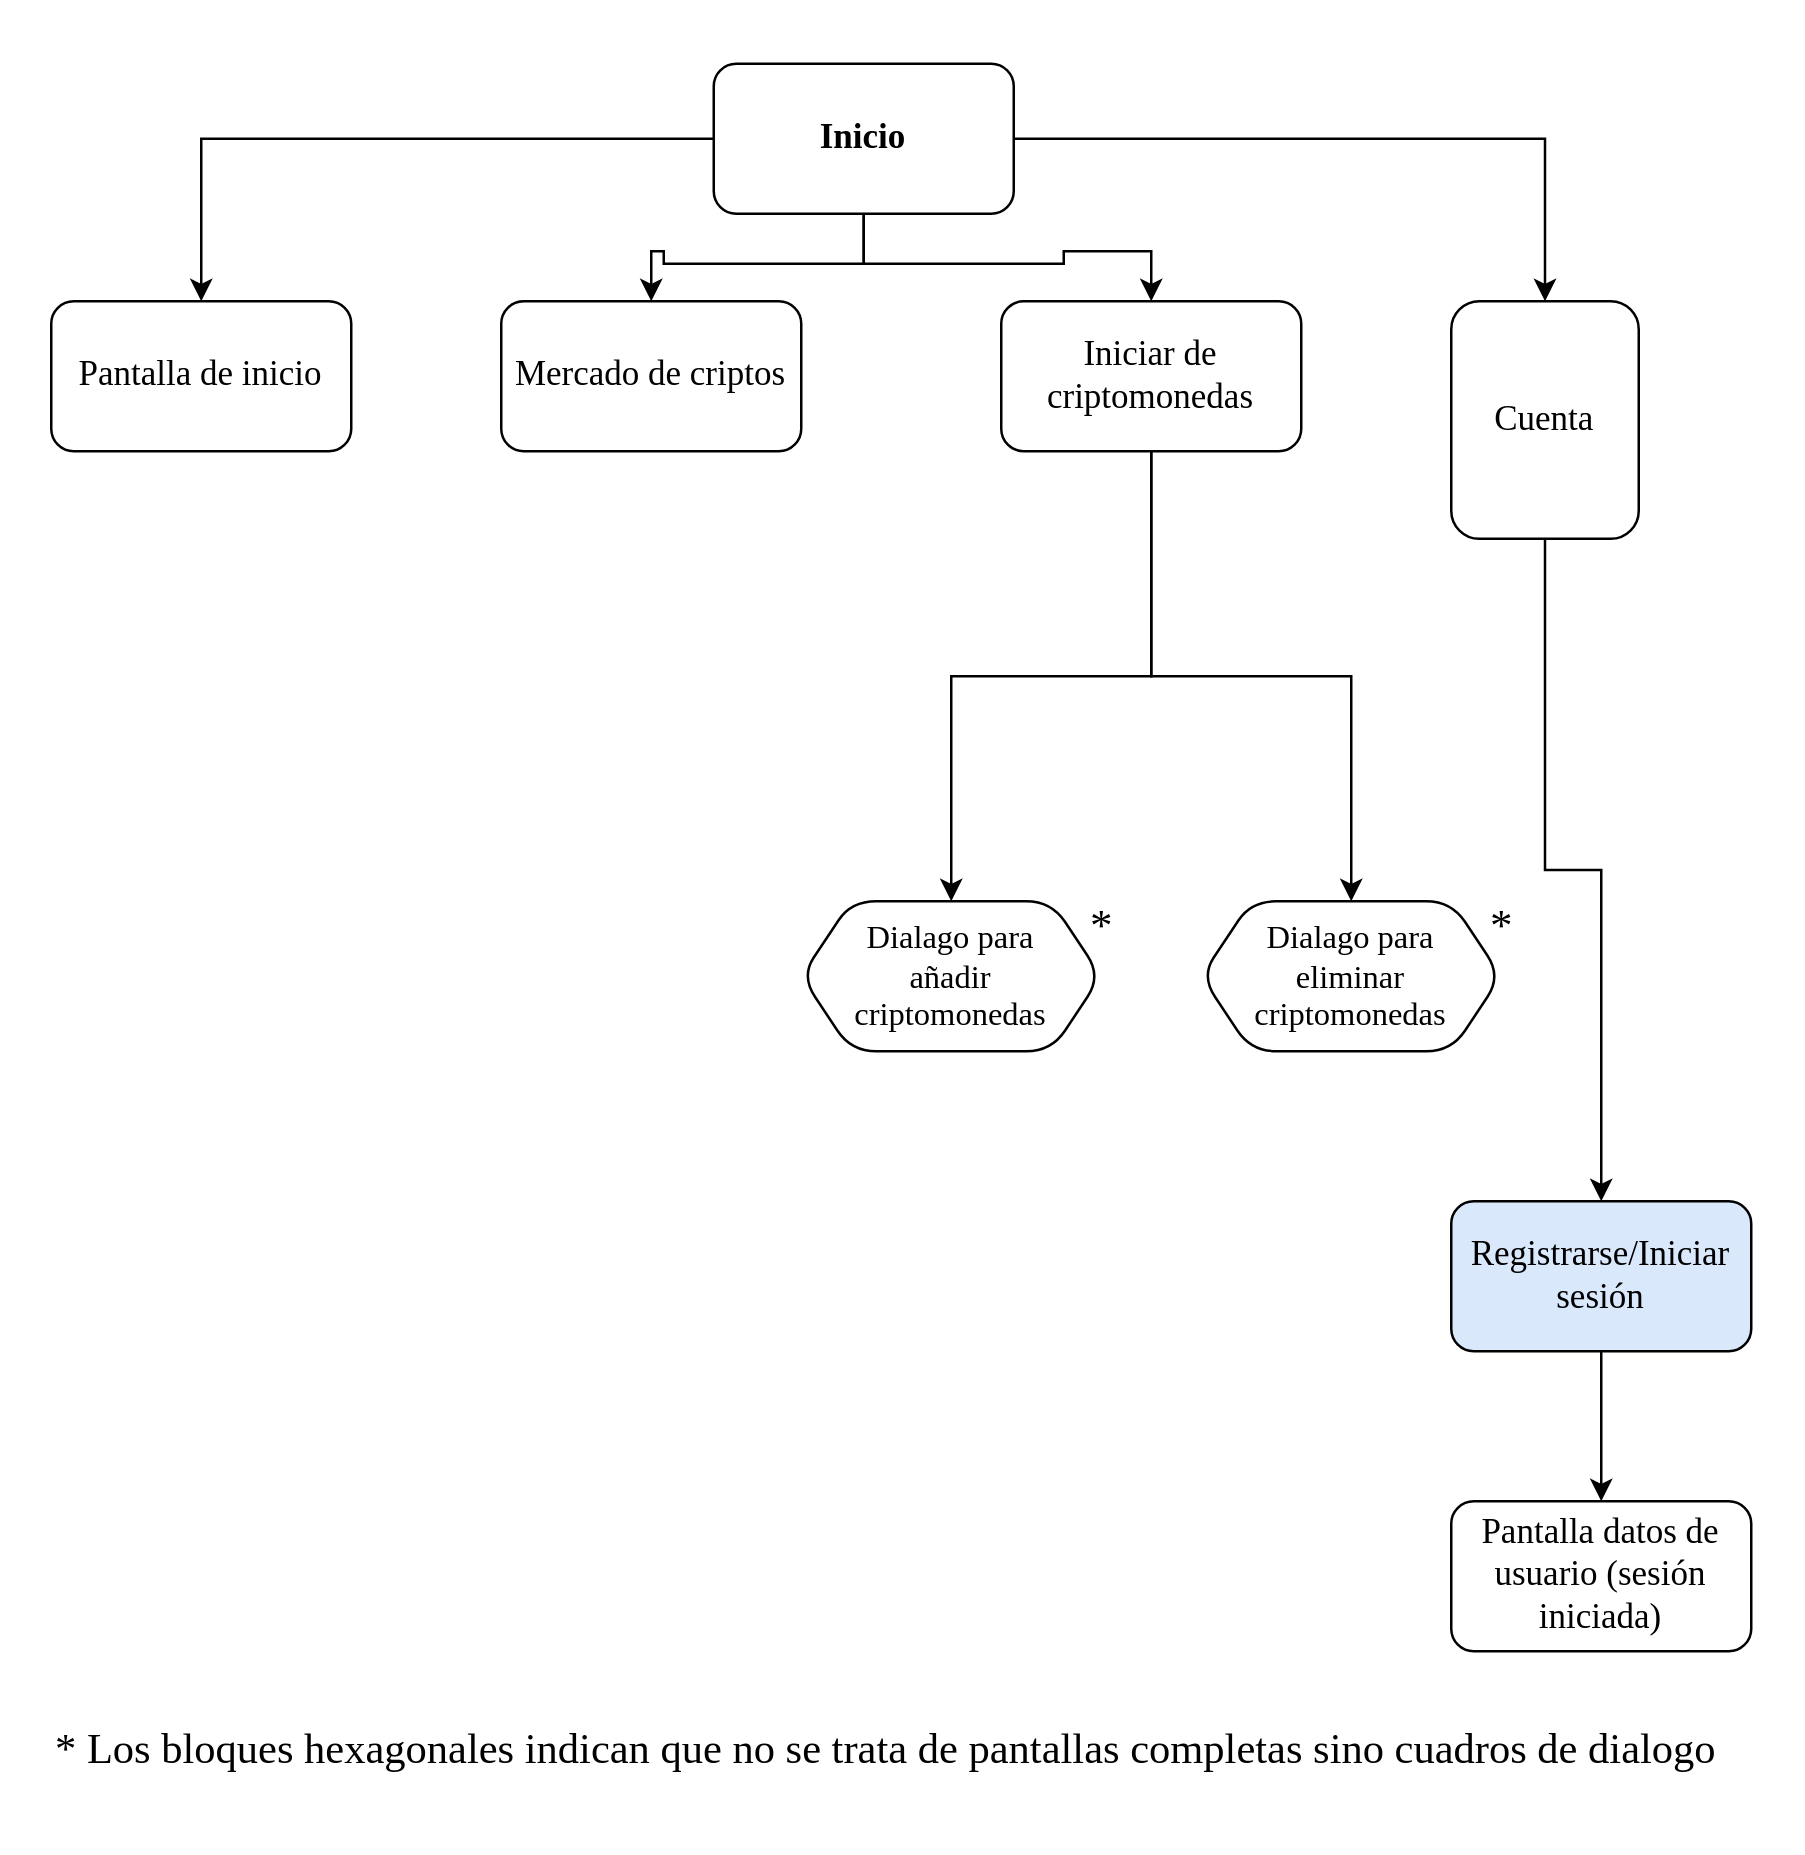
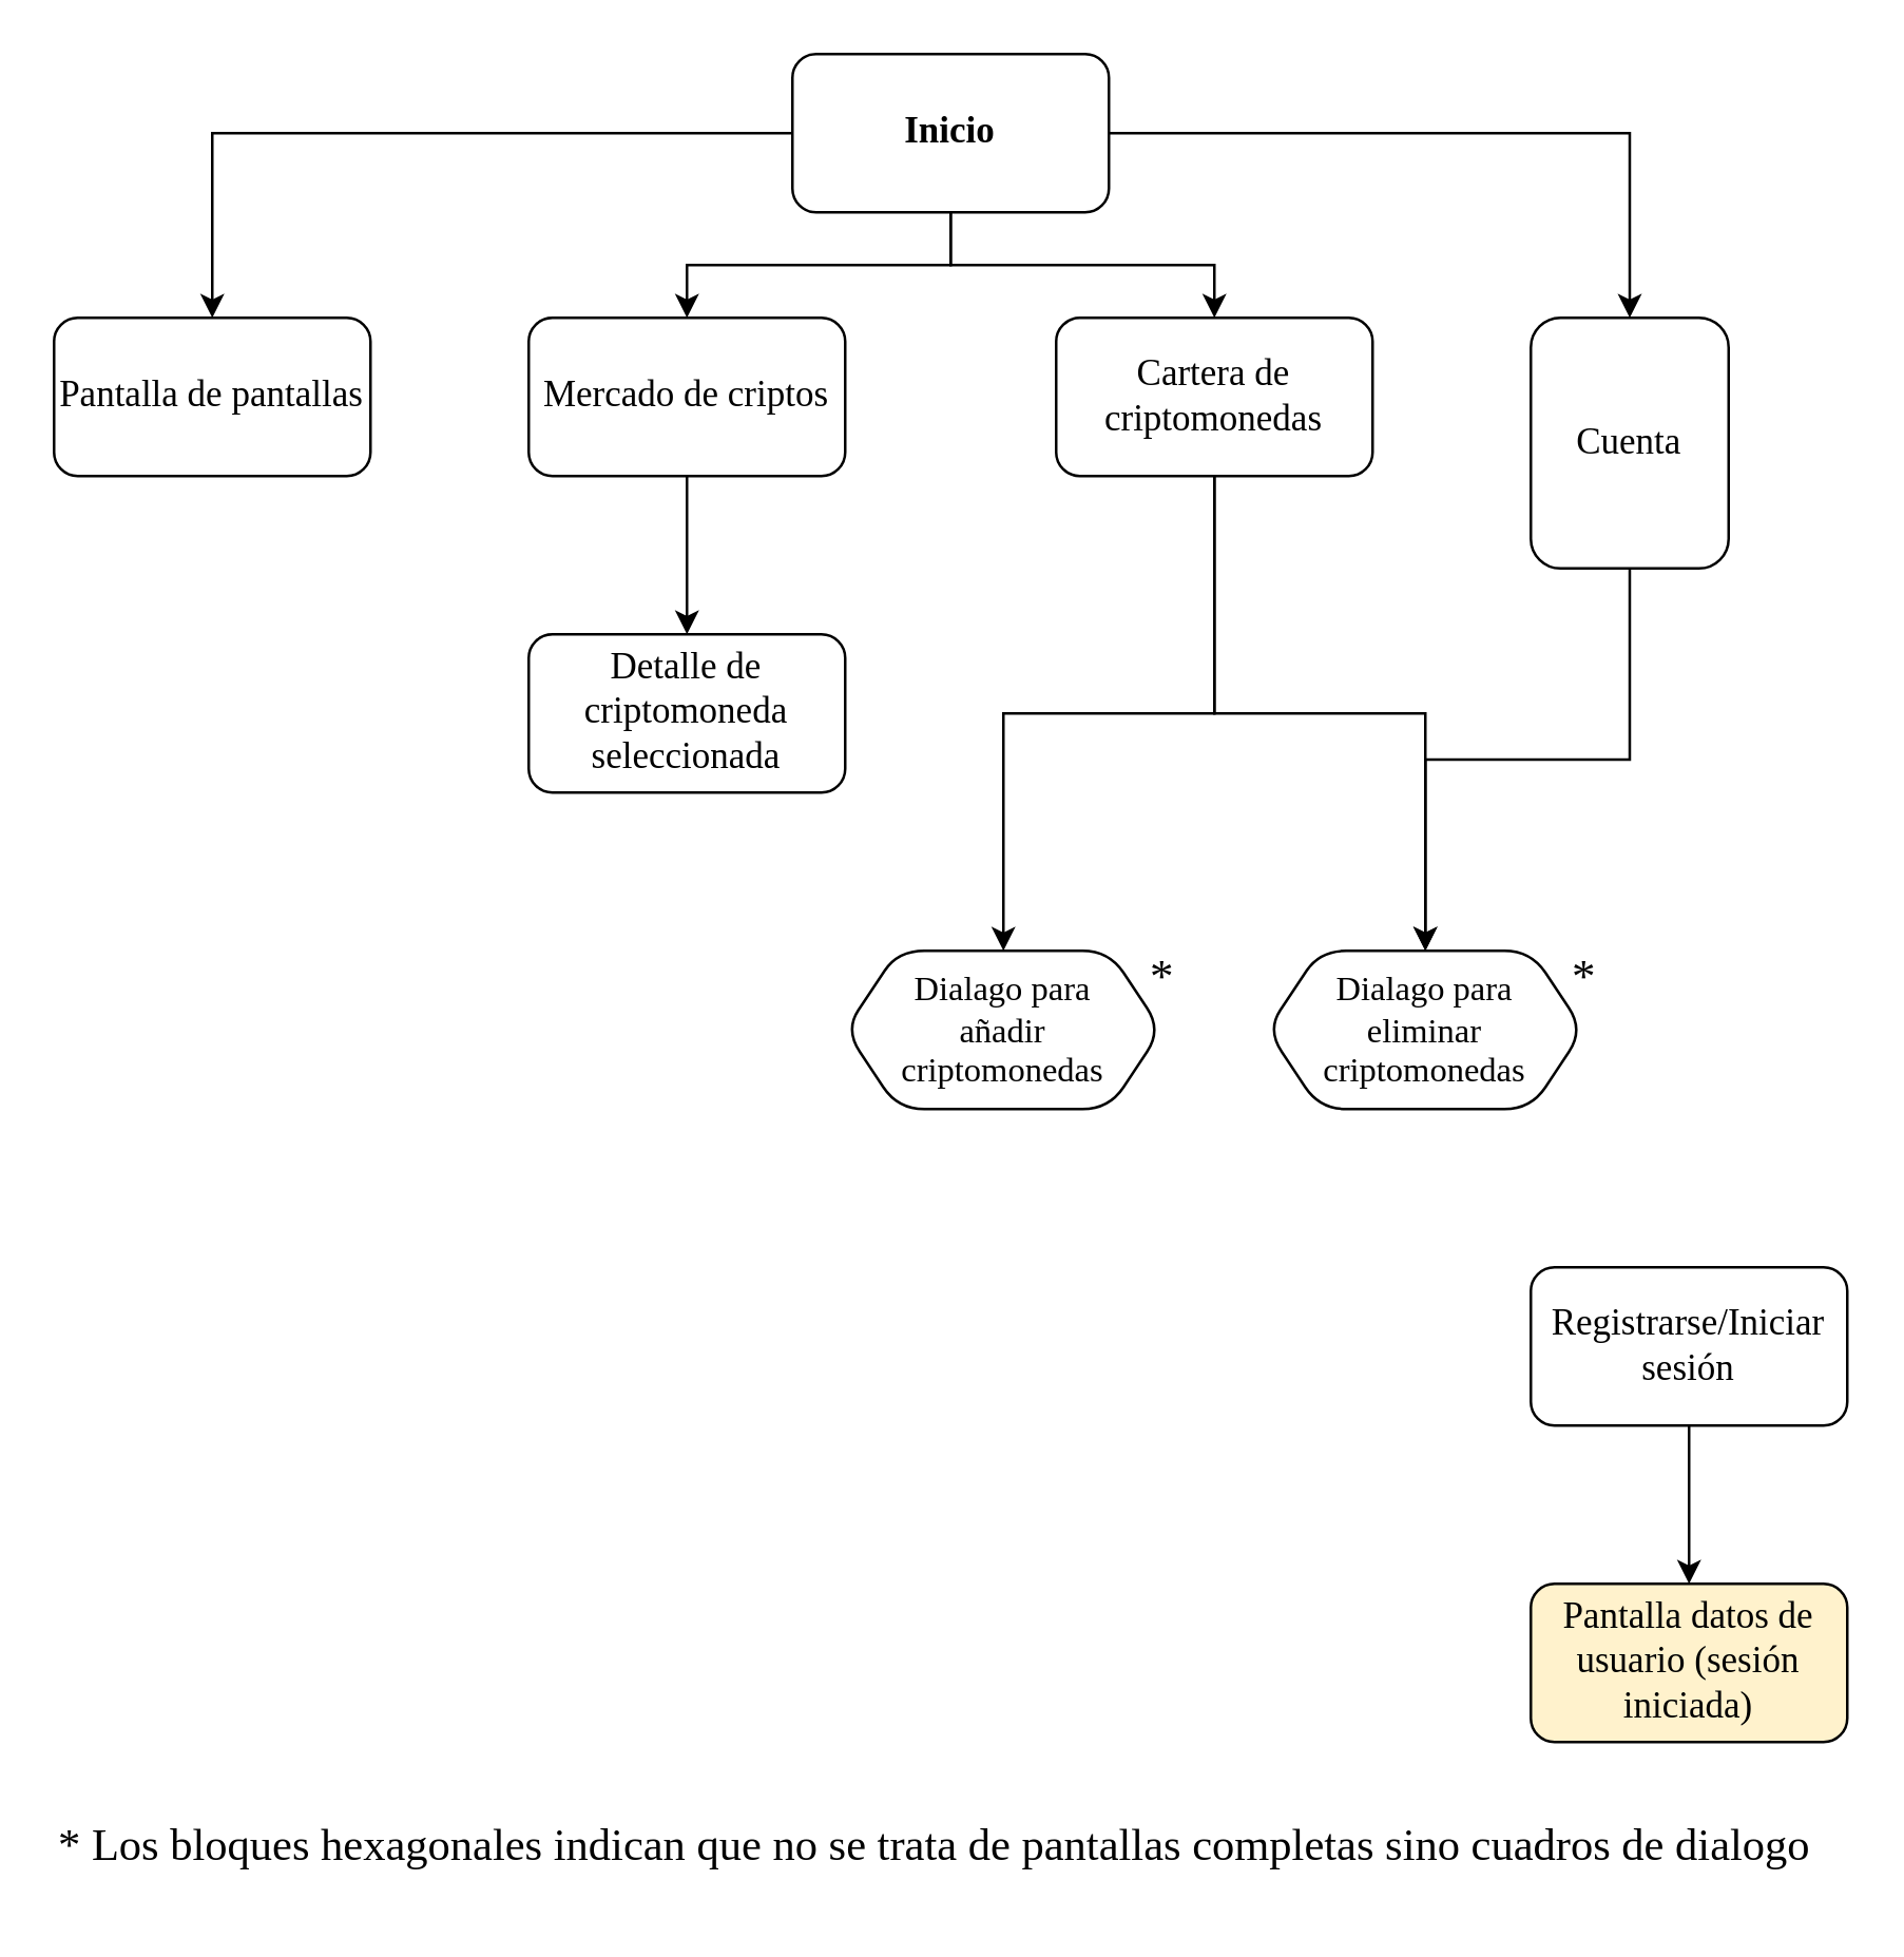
- <mxCell id="6" value="Inicio" style="rounded=1;whiteSpace=wrap;html=1;fontFamily=Times New Roman;fontSize=14;fontStyle=1" vertex="1" parent="1"><mxGeometry x="285" y="25" width="120" height="60" as="geometry" /></mxCell>
+ <mxCell id="6" value="Inicio" style="rounded=1;whiteSpace=wrap;html=1;fontFamily=Times New Roman;fontSize=14;fontStyle=1" vertex="1" parent="1"><mxGeometry x="300" y="20" width="120" height="60" as="geometry" /></mxCell>
- <mxCell id="7" value="Pantalla de inicio" style="rounded=1;whiteSpace=wrap;html=1;fontFamily=Times New Roman;fontSize=14;" vertex="1" parent="1"><mxGeometry x="20" y="120" width="120" height="60" as="geometry" /></mxCell>
+ <mxCell id="7" value="Pantalla de pantallas" style="rounded=1;whiteSpace=wrap;html=1;fontFamily=Times New Roman;fontSize=14;" vertex="1" parent="1"><mxGeometry x="20" y="120" width="120" height="60" as="geometry" /></mxCell>
- <mxCell id="12" value="Iniciar de criptomonedas" style="rounded=1;whiteSpace=wrap;html=1;fontFamily=Times New Roman;fontSize=14;" vertex="1" parent="1"><mxGeometry x="400" y="120" width="120" height="60" as="geometry" /></mxCell>
+ <mxCell id="12" value="Cartera de criptomonedas" style="rounded=1;whiteSpace=wrap;html=1;fontFamily=Times New Roman;fontSize=14;" vertex="1" parent="1"><mxGeometry x="400" y="120" width="120" height="60" as="geometry" /></mxCell>
+ <mxCell id="8" value="" style="edgeStyle=orthogonalEdgeStyle;rounded=0;orthogonalLoop=1;jettySize=auto;html=1;fontFamily=Times New Roman;fontSize=14;" edge="1" parent="1" source="9" target="15"><mxGeometry relative="1" as="geometry" /></mxCell>
+ <mxCell id="15" value="Detalle de criptomoneda seleccionada" style="whiteSpace=wrap;html=1;rounded=1;fontFamily=Times New Roman;fontSize=14;" vertex="1" parent="1"><mxGeometry x="200" y="240" width="120" height="60" as="geometry" /></mxCell>
- <mxCell id="13" value="" style="edgeStyle=orthogonalEdgeStyle;rounded=0;orthogonalLoop=1;jettySize=auto;html=1;fontFamily=Times New Roman;fontSize=14;" edge="1" parent="1" source="14" target="18"><mxGeometry relative="1" as="geometry" /></mxCell>
+ <mxCell id="13" value="" style="edgeStyle=orthogonalEdgeStyle;rounded=0;orthogonalLoop=1;jettySize=auto;html=1;fontFamily=Times New Roman;fontSize=14;" edge="1" parent="1" source="14" target="19"><mxGeometry relative="1" as="geometry" /></mxCell>
- <mxCell id="18" value="Registrarse/Iniciar sesión" style="whiteSpace=wrap;html=1;rounded=1;fontFamily=Times New Roman;fontSize=14;fillColor=#dae8fc;" vertex="1" parent="1"><mxGeometry x="580" y="480" width="120" height="60" as="geometry" /></mxCell>
+ <mxCell id="18" value="Registrarse/Iniciar sesión" style="whiteSpace=wrap;html=1;rounded=1;fontFamily=Times New Roman;fontSize=14;" vertex="1" parent="1"><mxGeometry x="580" y="480" width="120" height="60" as="geometry" /></mxCell>
- <mxCell id="20" value="Pantalla datos de usuario (sesión iniciada)" style="rounded=1;whiteSpace=wrap;html=1;fontFamily=Times New Roman;fontSize=14;" vertex="1" parent="1"><mxGeometry x="580" y="600" width="120" height="60" as="geometry" /></mxCell>
+ <mxCell id="20" value="Pantalla datos de usuario (sesión iniciada)" style="rounded=1;whiteSpace=wrap;html=1;fontFamily=Times New Roman;fontSize=14;fillColor=#fff2cc;" vertex="1" parent="1"><mxGeometry x="580" y="600" width="120" height="60" as="geometry" /></mxCell>
